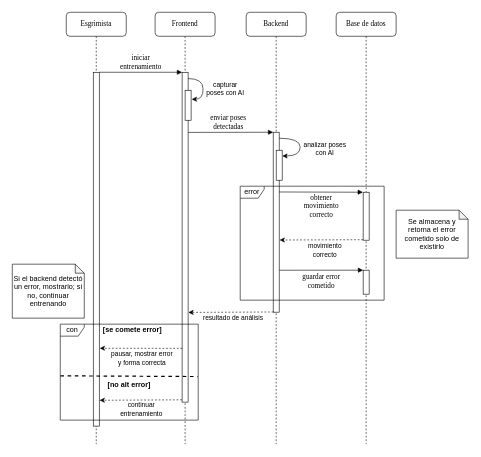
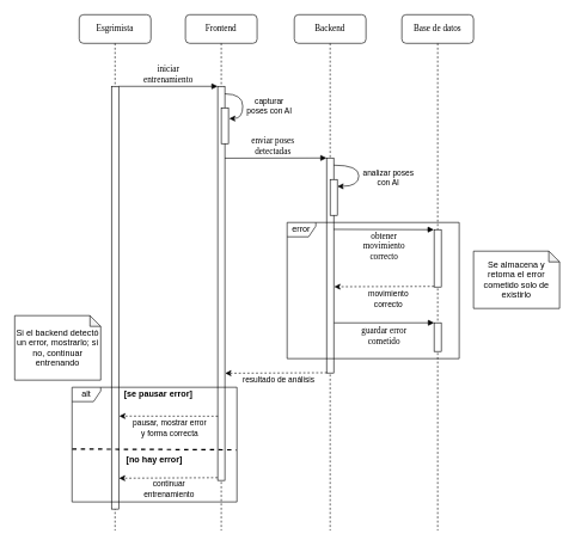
- <mxCell id="27" value="con" style="shape=umlFrame;whiteSpace=wrap;html=1;pointerEvents=0;width=40;height=20;" vertex="1" parent="1"><mxGeometry x="100" y="540" width="230" height="160" as="geometry" /></mxCell>
+ <mxCell id="27" value="alt" style="shape=umlFrame;whiteSpace=wrap;html=1;pointerEvents=0;width=40;height=20;" vertex="1" parent="1"><mxGeometry x="100" y="540" width="230" height="160" as="geometry" /></mxCell>
- <mxCell id="31" value="[se comete error]" style="text;html=1;strokeColor=none;fillColor=none;align=center;verticalAlign=middle;whiteSpace=wrap;rounded=0;fontStyle=1" vertex="1" parent="1"><mxGeometry x="168.5" y="540" width="102.5" height="20" as="geometry" /></mxCell>
+ <mxCell id="31" value="[se pausar error]" style="text;html=1;strokeColor=none;fillColor=none;align=center;verticalAlign=middle;whiteSpace=wrap;rounded=0;fontStyle=1" vertex="1" parent="1"><mxGeometry x="168.5" y="540" width="102.5" height="20" as="geometry" /></mxCell>
- <mxCell id="32" value="[no alt error]" style="text;html=1;strokeColor=none;fillColor=none;align=center;verticalAlign=middle;whiteSpace=wrap;rounded=0;fontStyle=1" vertex="1" parent="1"><mxGeometry x="171.88" y="631" width="86.25" height="20" as="geometry" /></mxCell>
+ <mxCell id="32" value="[no hay error]" style="text;html=1;strokeColor=none;fillColor=none;align=center;verticalAlign=middle;whiteSpace=wrap;rounded=0;fontStyle=1" vertex="1" parent="1"><mxGeometry x="171.88" y="631" width="86.25" height="20" as="geometry" /></mxCell>
